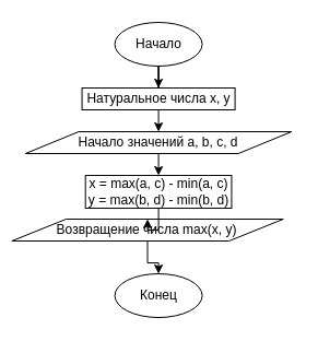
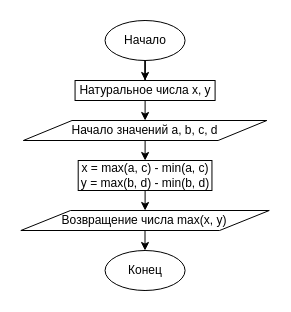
- <mxCell id="8" value="Возвращение числа max(x, y)" style="shape=parallelogram;perimeter=parallelogramPerimeter;whiteSpace=wrap;html=1;" vertex="1" parent="1"><mxGeometry x="10.34" y="200" width="248.42" height="20" as="geometry" /></mxCell>
+ <mxCell id="8" value="Возвращение числа max(x, y)" style="shape=parallelogram;perimeter=parallelogramPerimeter;whiteSpace=wrap;html=1;" vertex="1" parent="1"><mxGeometry x="20.34" y="210" width="248.42" height="20" as="geometry" /></mxCell>
